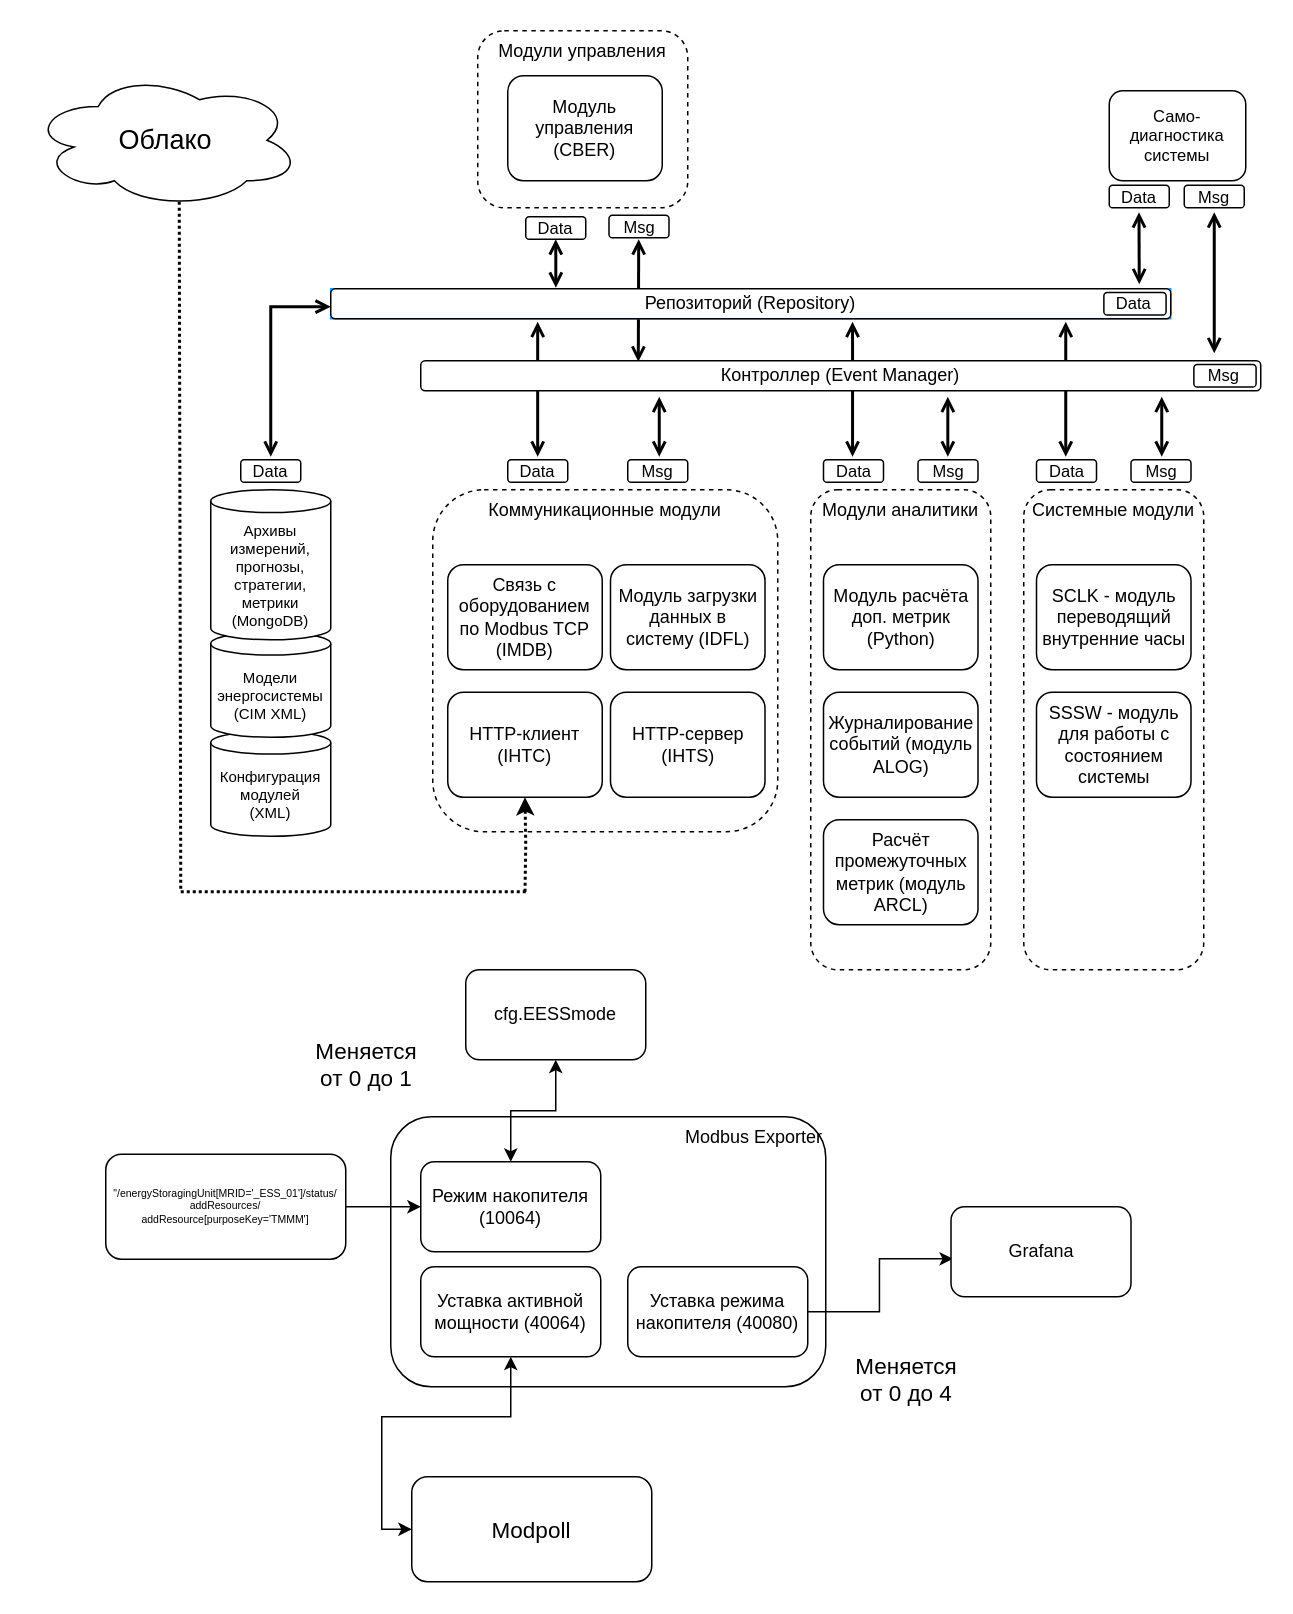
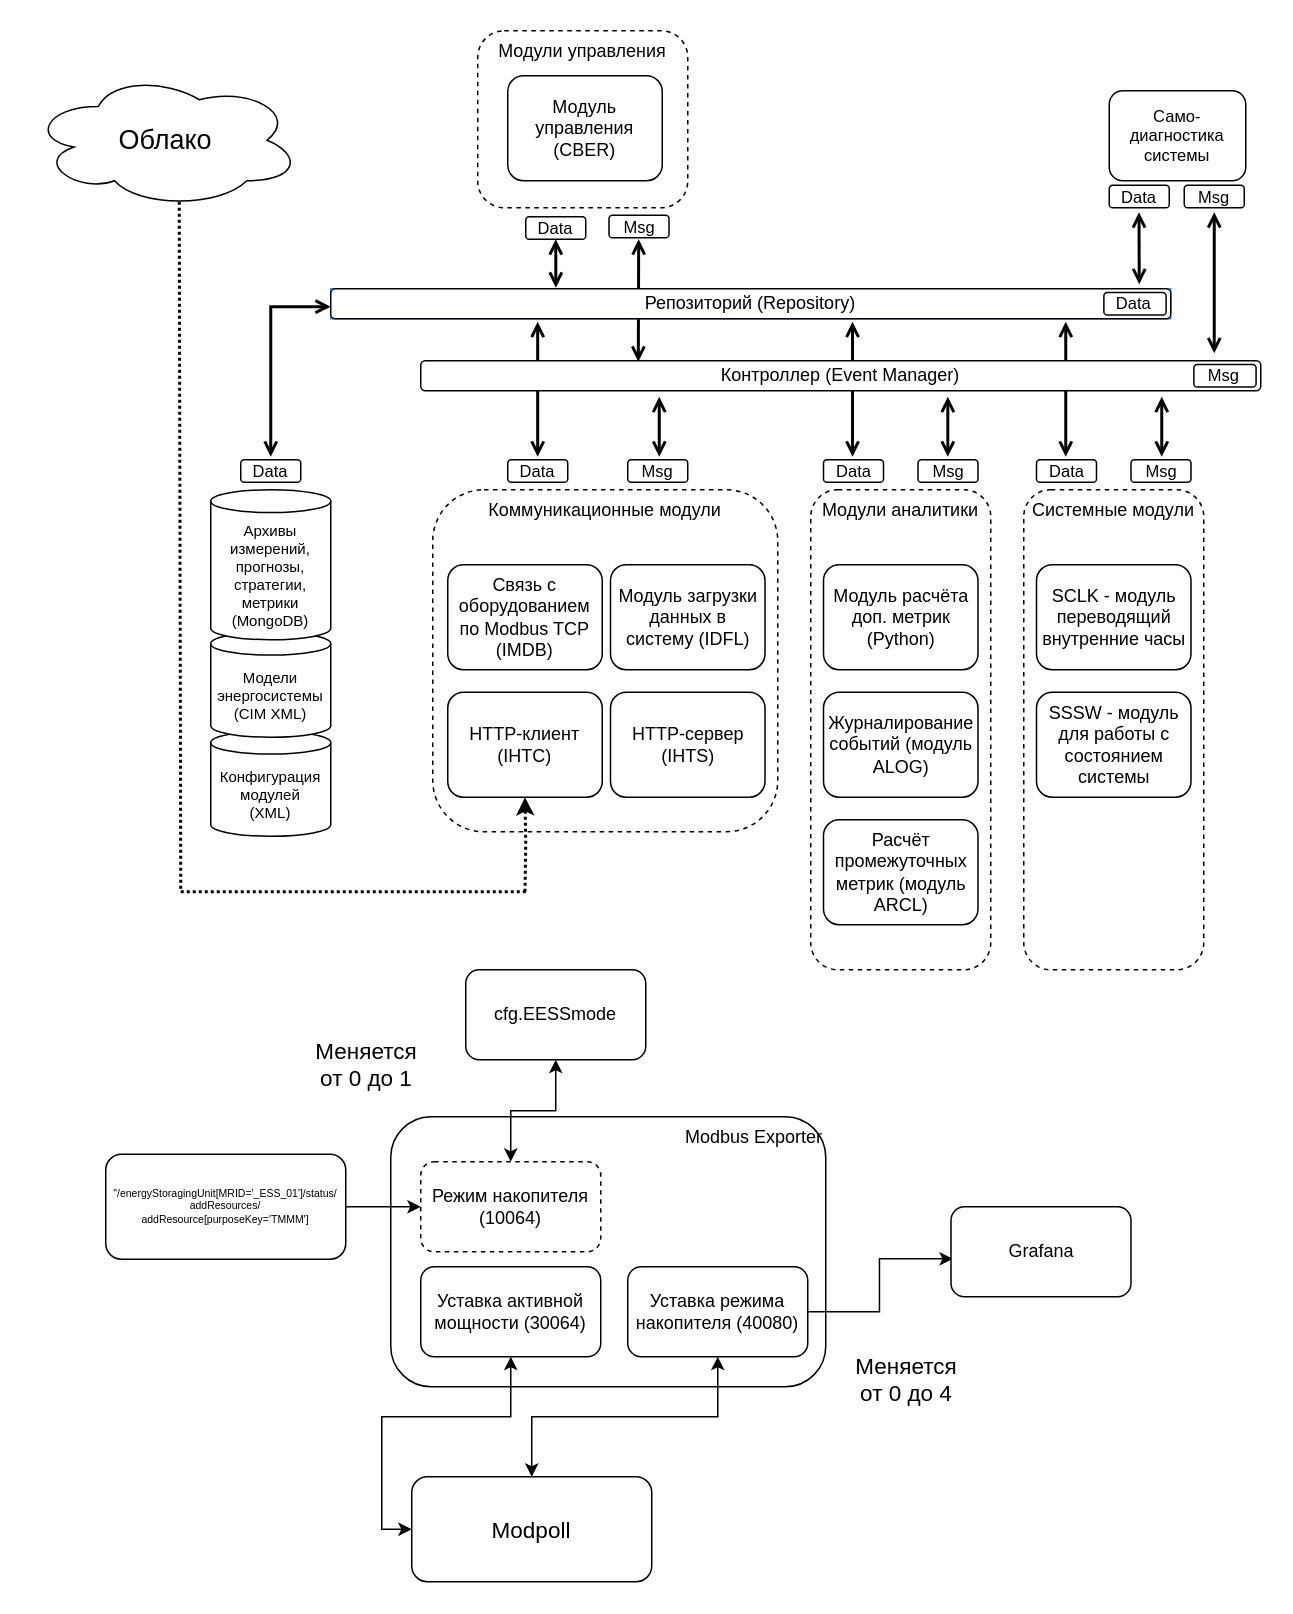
- <mxCell id="52" value="Режим накопителя (10064)" style="rounded=1;whiteSpace=wrap;html=1;" parent="1" vertex="1"><mxGeometry x="280" y="774" width="120" height="60" as="geometry" /></mxCell>
+ <mxCell id="52" value="Режим накопителя (10064)" style="rounded=1;whiteSpace=wrap;html=1;dashed=1;" parent="1" vertex="1"><mxGeometry x="280" y="774" width="120" height="60" as="geometry" /></mxCell>
- <mxCell id="53" value="Уставка активной мощности (40064)" style="rounded=1;whiteSpace=wrap;html=1;" parent="1" vertex="1"><mxGeometry x="280" y="844" width="120" height="60" as="geometry" /></mxCell>
+ <mxCell id="53" value="Уставка активной мощности (30064)" style="rounded=1;whiteSpace=wrap;html=1;" parent="1" vertex="1"><mxGeometry x="280" y="844" width="120" height="60" as="geometry" /></mxCell>
+ <mxCell id="61" style="edgeStyle=orthogonalEdgeStyle;rounded=0;orthogonalLoop=1;jettySize=auto;html=1;fontSize=7;startArrow=classic;startFill=1;" parent="1" source="63" target="55" edge="1"><mxGeometry relative="1" as="geometry" /></mxCell>
